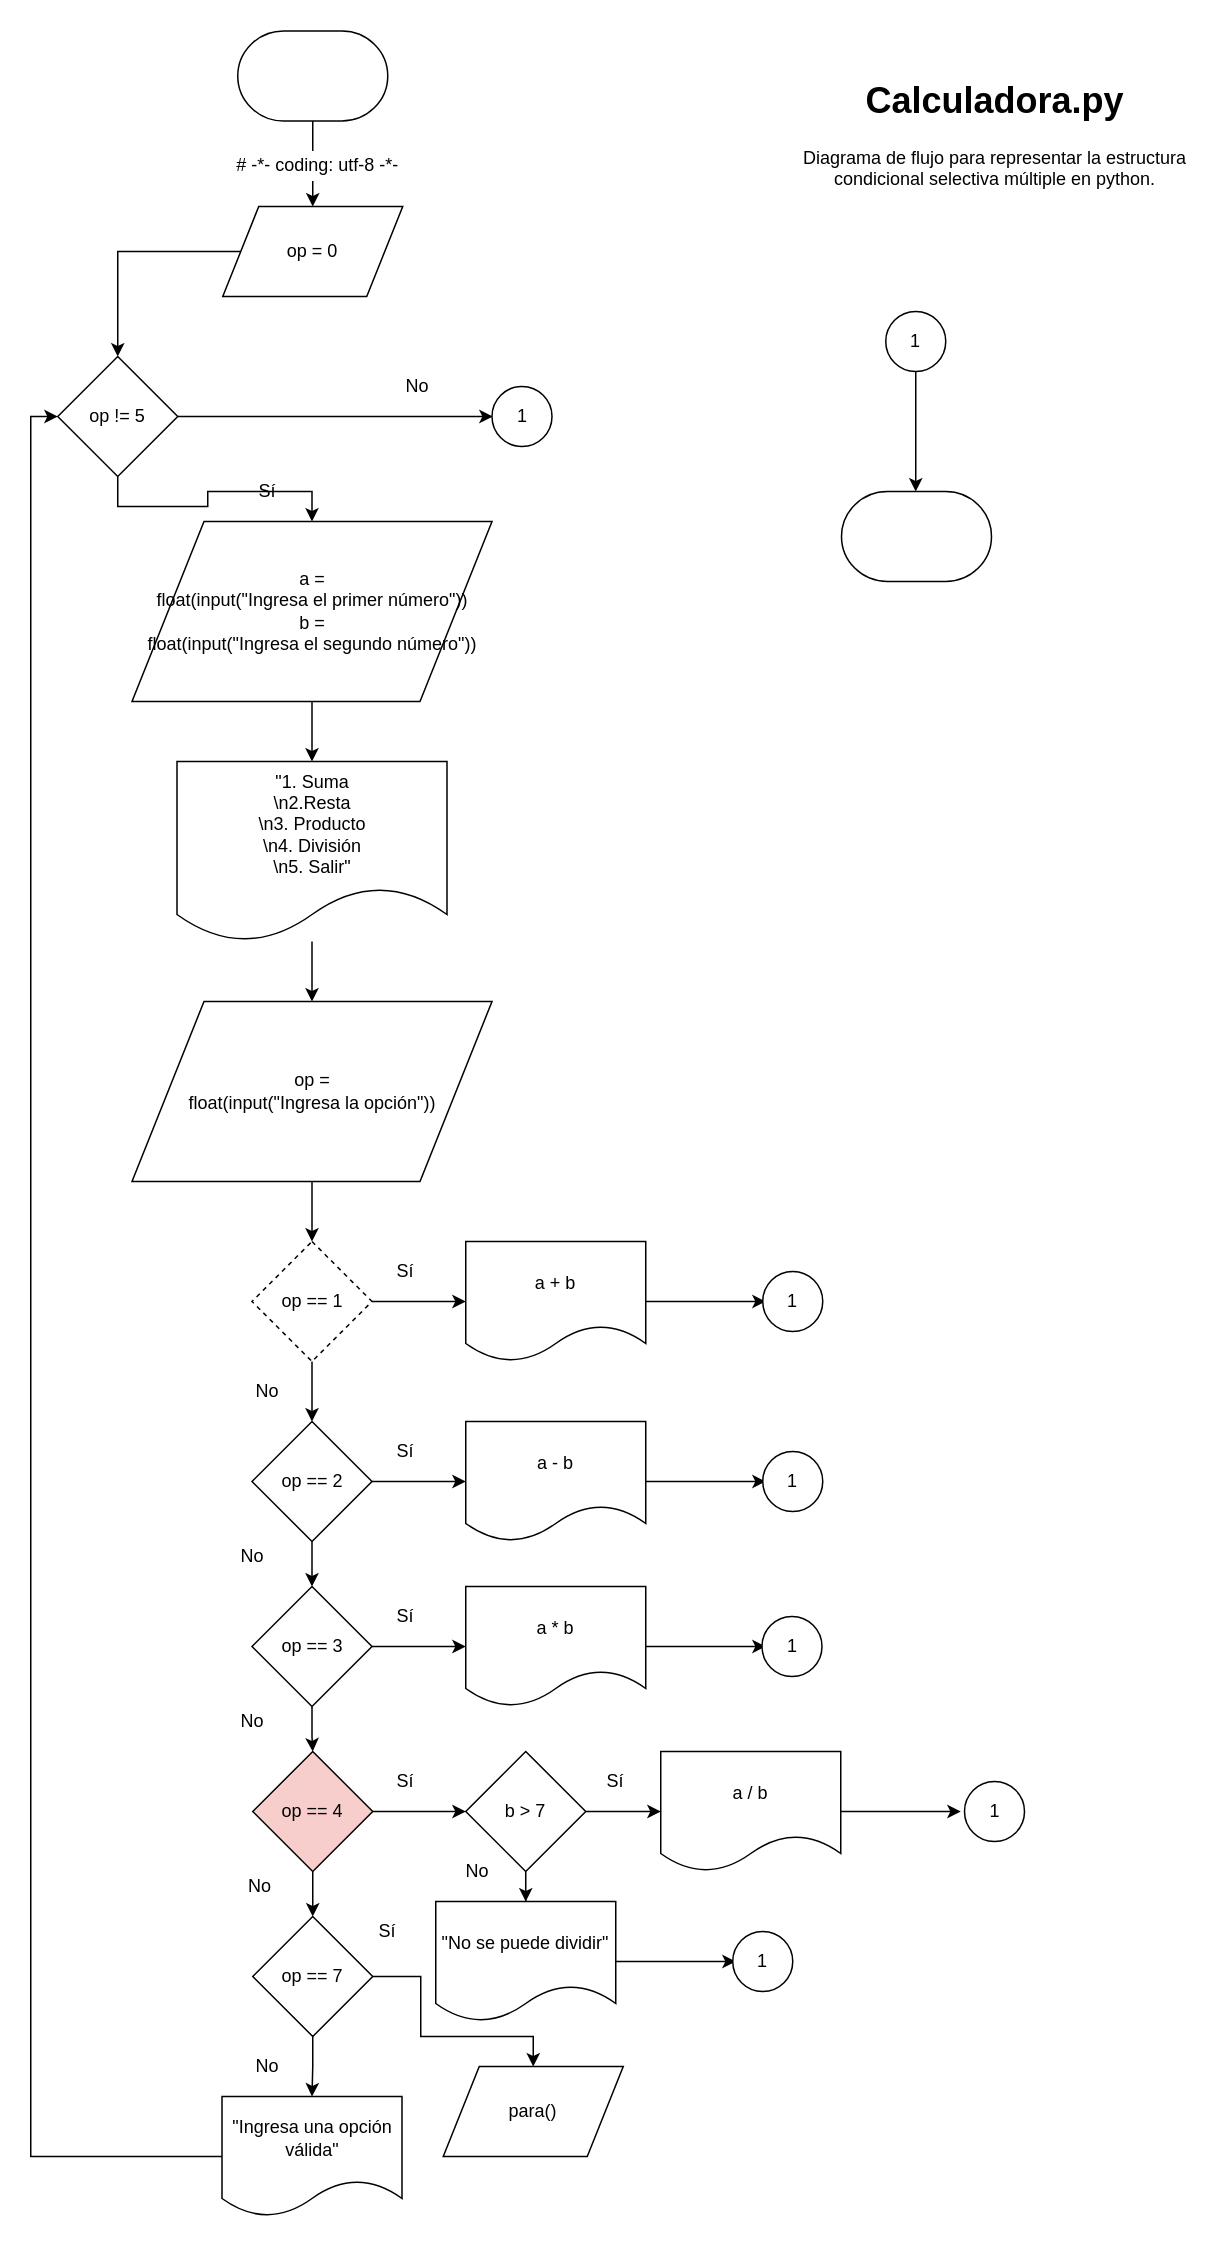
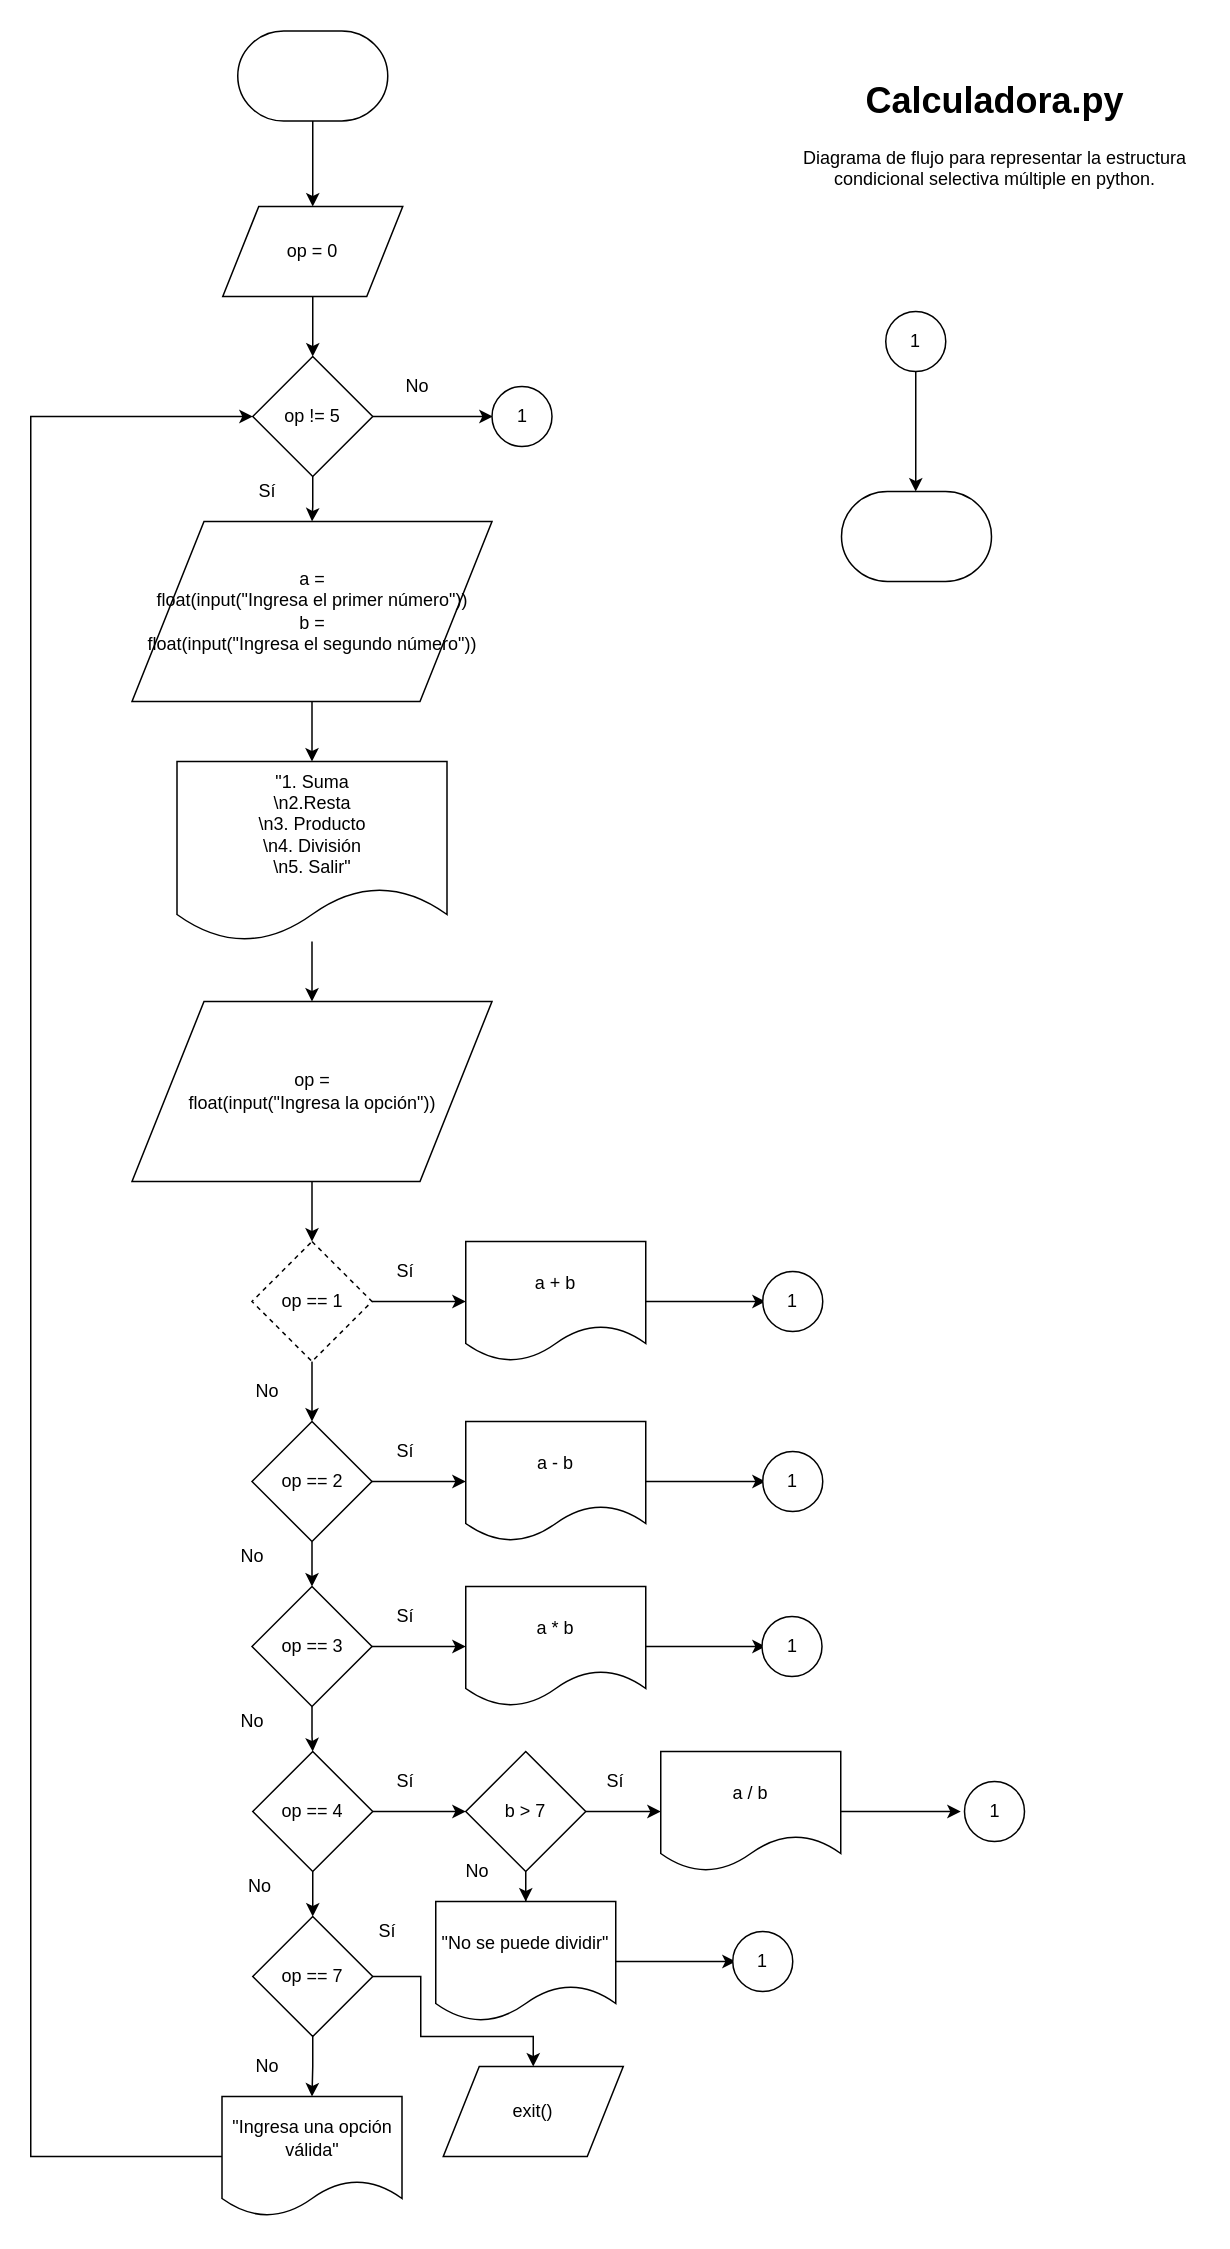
- <mxCell id="5" value="# -*- coding: utf-8 -*-" style="text;html=1;strokeColor=none;fillColor=#ffffff;align=center;verticalAlign=middle;whiteSpace=wrap;rounded=0;" parent="1" vertex="1"><mxGeometry x="153" y="100" width="117" height="20" as="geometry" /></mxCell>
- <mxCell id="14" value="op != 5" style="rhombus;whiteSpace=wrap;html=1;strokeWidth=1;" vertex="1" parent="1"><mxGeometry x="38" y="237" width="80" height="80" as="geometry" /></mxCell>
+ <mxCell id="14" value="op != 5" style="rhombus;whiteSpace=wrap;html=1;strokeWidth=1;" vertex="1" parent="1"><mxGeometry x="168" y="237" width="80" height="80" as="geometry" /></mxCell>
- <mxCell id="28" value="op == 4" style="rhombus;whiteSpace=wrap;html=1;strokeWidth=1;fillColor=#f8cecc;" vertex="1" parent="1"><mxGeometry x="168" y="1167" width="80" height="80" as="geometry" /></mxCell>
+ <mxCell id="28" value="op == 4" style="rhombus;whiteSpace=wrap;html=1;strokeWidth=1;" vertex="1" parent="1"><mxGeometry x="168" y="1167" width="80" height="80" as="geometry" /></mxCell>
- <mxCell id="59" value="para()" style="shape=parallelogram;perimeter=parallelogramPerimeter;whiteSpace=wrap;html=1;strokeWidth=1;" vertex="1" parent="1"><mxGeometry x="295" y="1377" width="120" height="60" as="geometry" /></mxCell>
+ <mxCell id="59" value="exit()" style="shape=parallelogram;perimeter=parallelogramPerimeter;whiteSpace=wrap;html=1;strokeWidth=1;" vertex="1" parent="1"><mxGeometry x="295" y="1377" width="120" height="60" as="geometry" /></mxCell>
